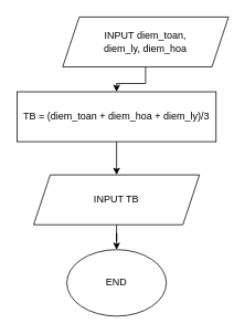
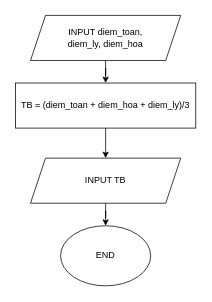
- <mxCell id="3" value="INPUT diem_toan,&lt;br&gt;diem_ly, diem_hoa" style="shape=parallelogram;perimeter=parallelogramPerimeter;whiteSpace=wrap;html=1;fixedSize=1;" vertex="1" parent="1"><mxGeometry x="75" y="20" width="200" height="60" as="geometry" /></mxCell>
+ <mxCell id="3" value="INPUT diem_toan,&lt;br&gt;diem_ly, diem_hoa" style="shape=parallelogram;perimeter=parallelogramPerimeter;whiteSpace=wrap;html=1;fixedSize=1;" vertex="1" parent="1"><mxGeometry x="40" y="20" width="200" height="60" as="geometry" /></mxCell>
